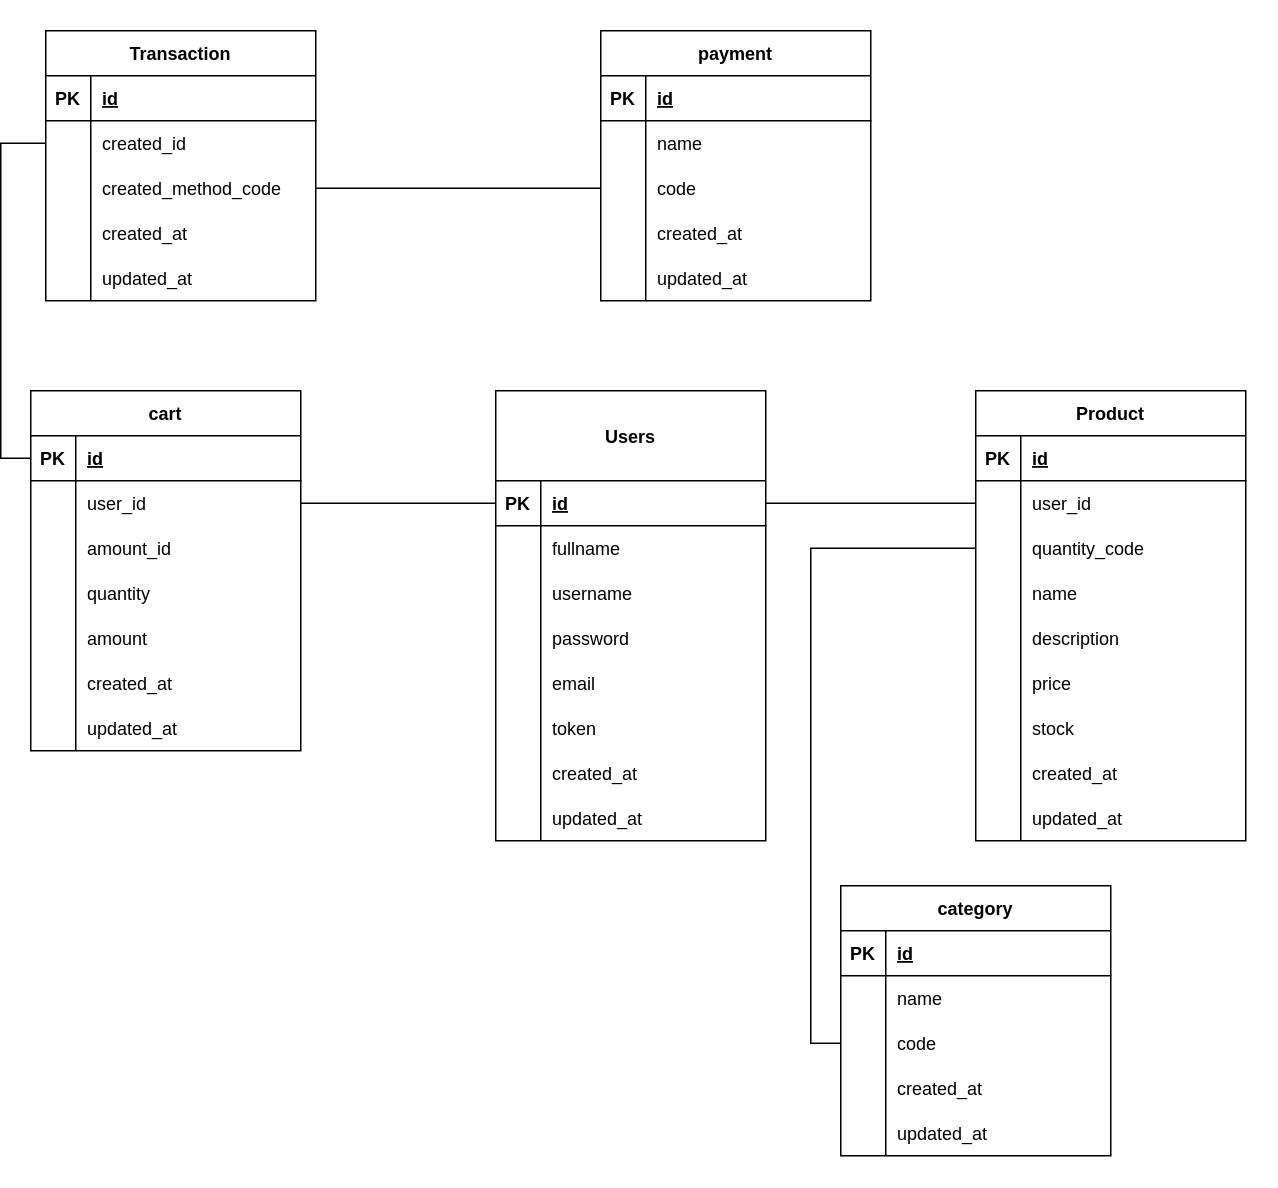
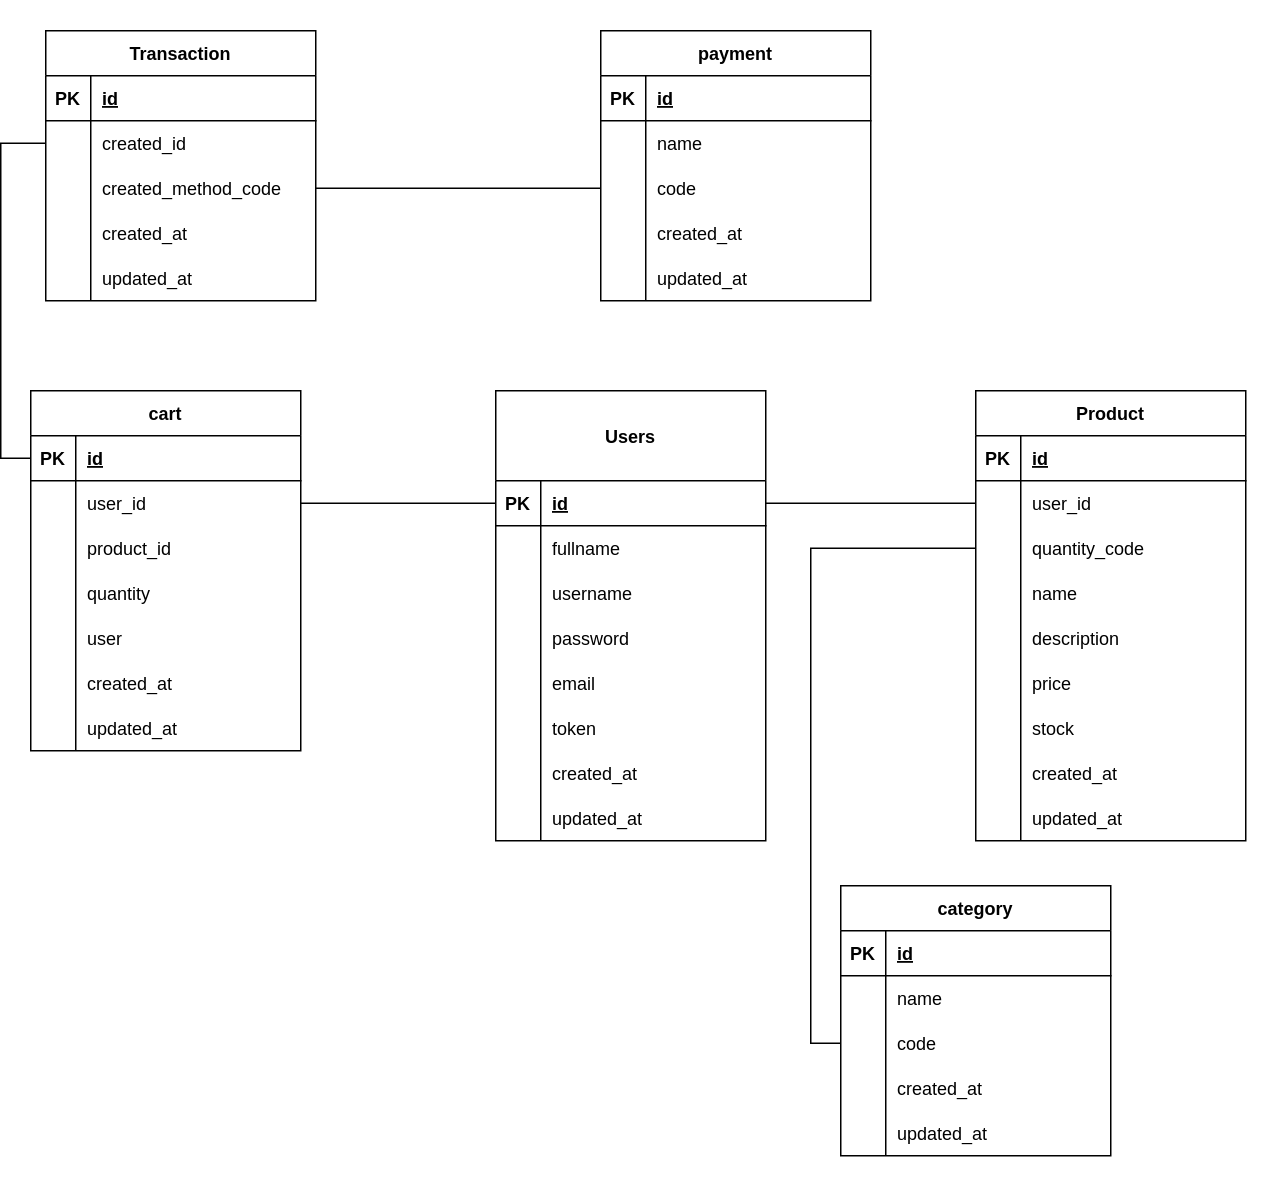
- <mxCell id="96" value="amount_id" style="shape=partialRectangle;connectable=0;fillColor=none;top=0;left=0;bottom=0;right=0;align=left;spacingLeft=6;overflow=hidden;" vertex="1" parent="94"><mxGeometry x="30" width="150" height="30" as="geometry"><mxRectangle width="150" height="30" as="alternateBounds" /></mxGeometry></mxCell>
+ <mxCell id="96" value="product_id" style="shape=partialRectangle;connectable=0;fillColor=none;top=0;left=0;bottom=0;right=0;align=left;spacingLeft=6;overflow=hidden;" vertex="1" parent="94"><mxGeometry x="30" width="150" height="30" as="geometry"><mxRectangle width="150" height="30" as="alternateBounds" /></mxGeometry></mxCell>
- <mxCell id="102" value="amount" style="shape=partialRectangle;connectable=0;fillColor=none;top=0;left=0;bottom=0;right=0;align=left;spacingLeft=6;overflow=hidden;" vertex="1" parent="100"><mxGeometry x="30" width="150" height="30" as="geometry"><mxRectangle width="150" height="30" as="alternateBounds" /></mxGeometry></mxCell>
+ <mxCell id="102" value="user" style="shape=partialRectangle;connectable=0;fillColor=none;top=0;left=0;bottom=0;right=0;align=left;spacingLeft=6;overflow=hidden;" vertex="1" parent="100"><mxGeometry x="30" width="150" height="30" as="geometry"><mxRectangle width="150" height="30" as="alternateBounds" /></mxGeometry></mxCell>
